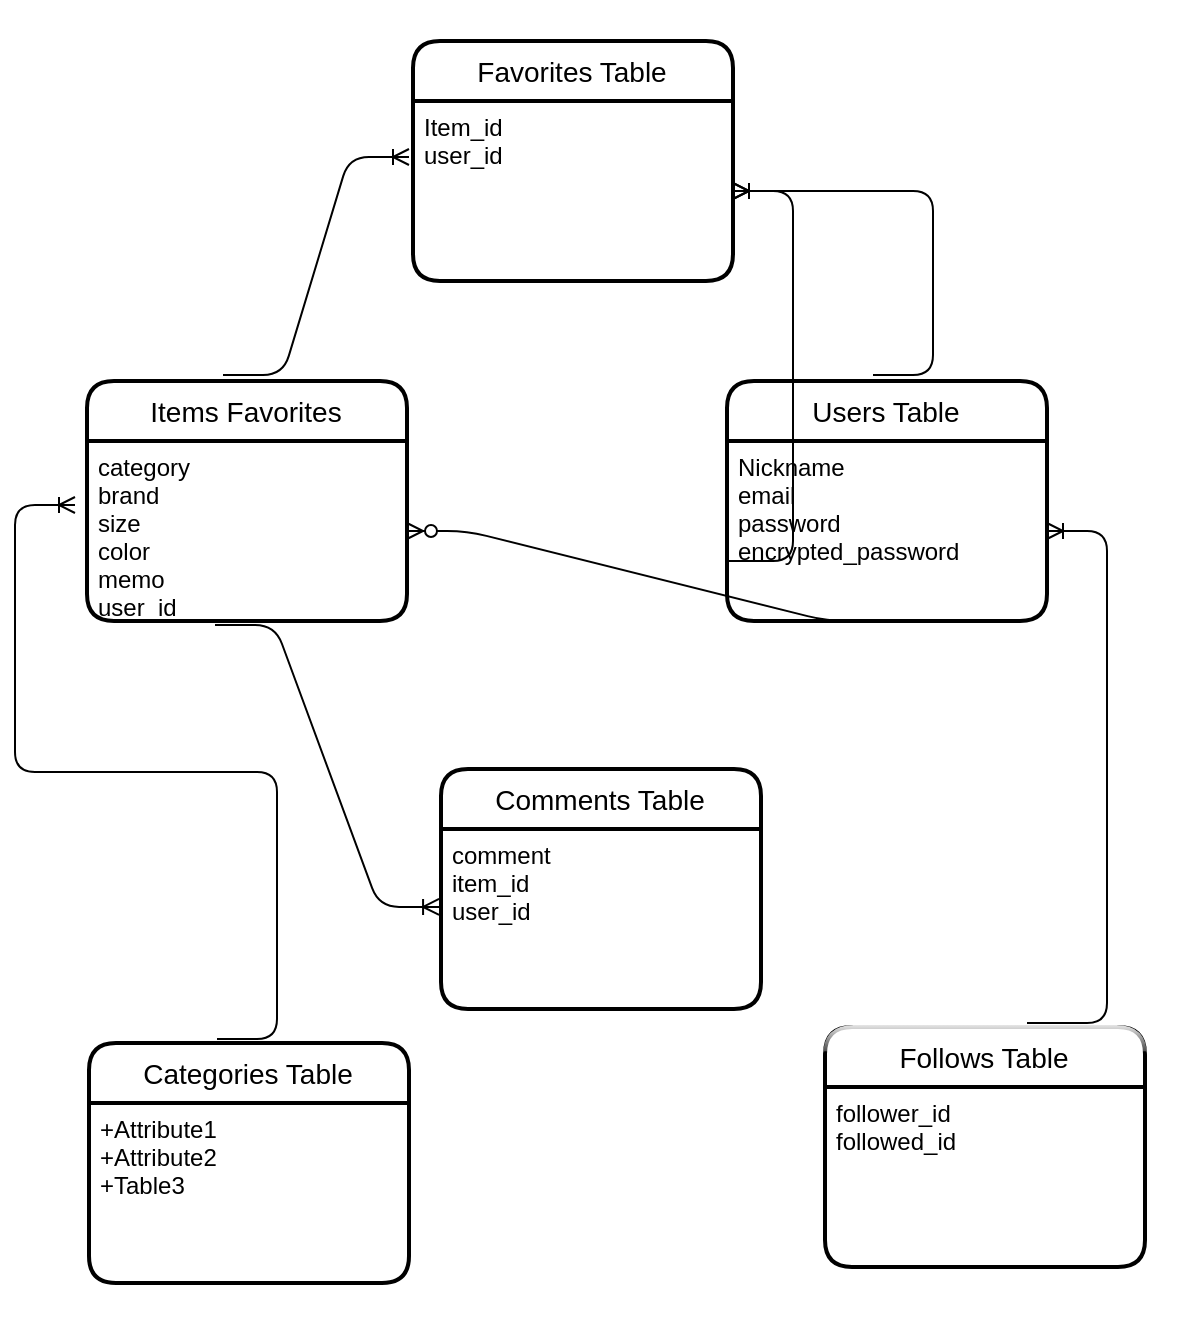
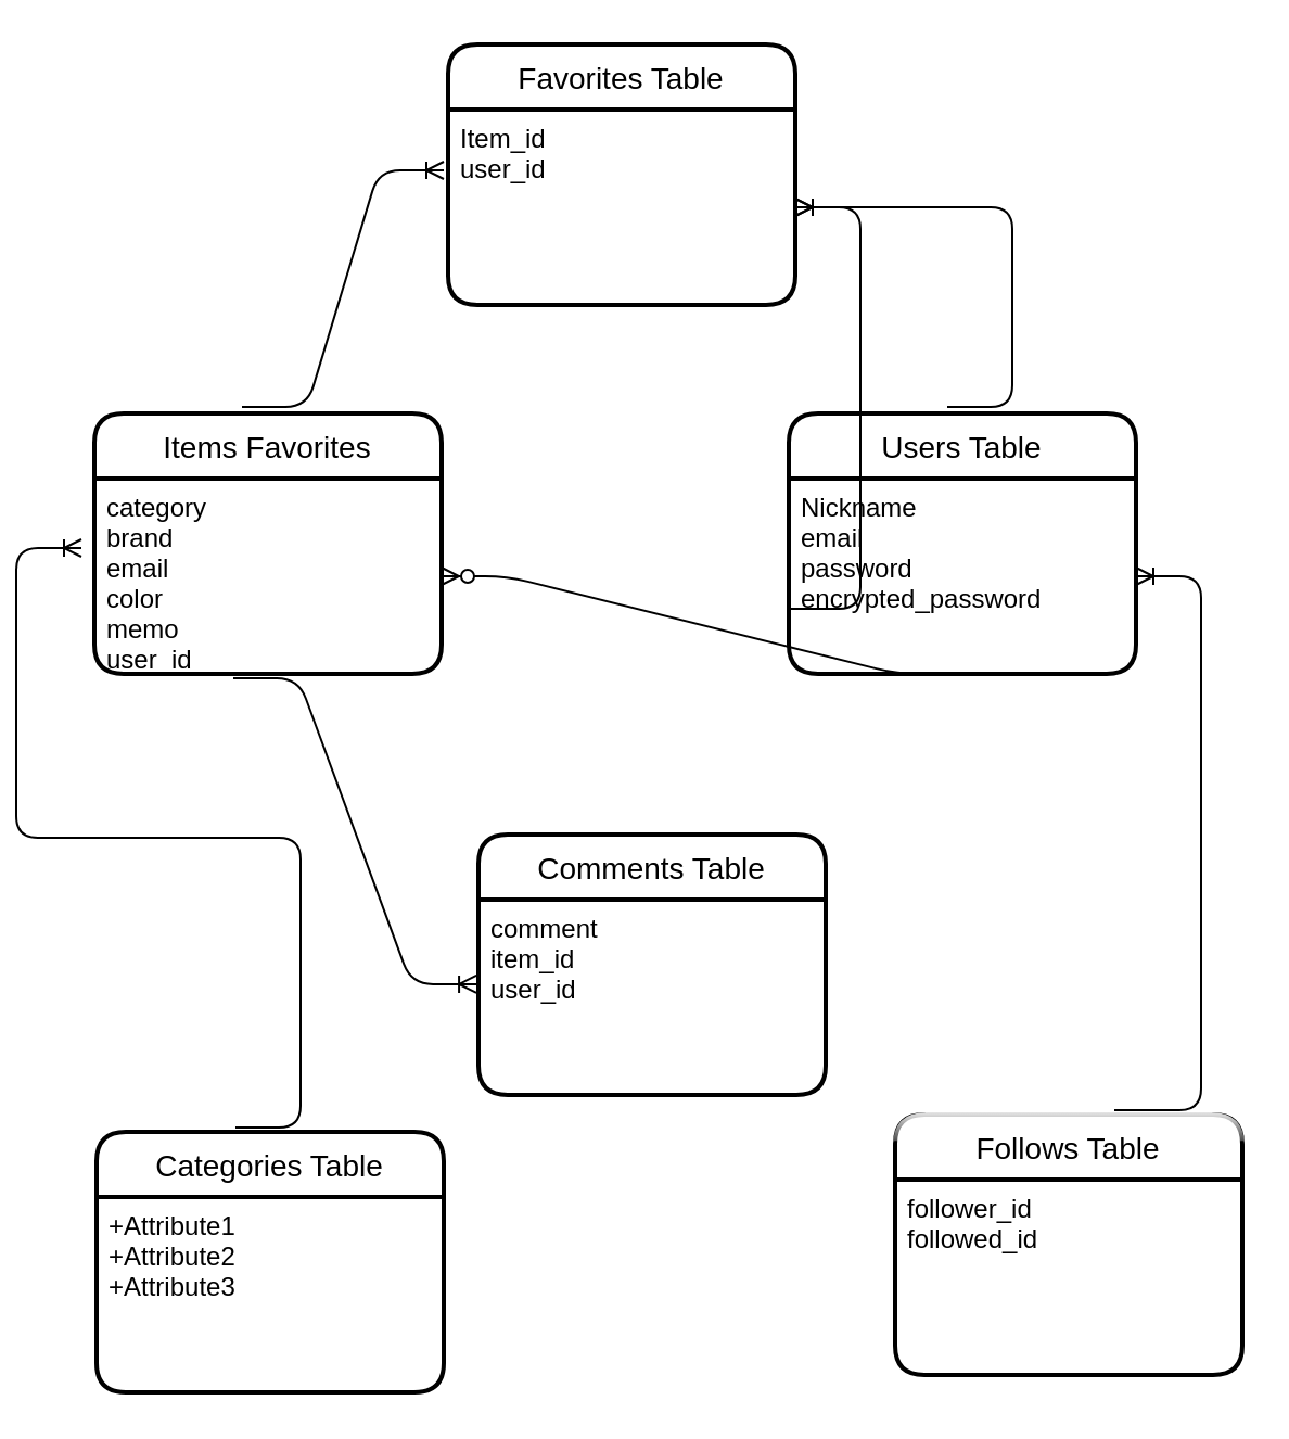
- <mxCell id="3" value="category&#10;brand&#10;size&#10;color&#10;memo&#10;user_id" style="align=left;strokeColor=none;fillColor=none;spacingLeft=4;fontSize=12;verticalAlign=top;resizable=0;rotatable=0;part=1;" vertex="1" parent="2"><mxGeometry y="30" width="160" height="90" as="geometry" /></mxCell>
+ <mxCell id="3" value="category&#10;brand&#10;email&#10;color&#10;memo&#10;user_id" style="align=left;strokeColor=none;fillColor=none;spacingLeft=4;fontSize=12;verticalAlign=top;resizable=0;rotatable=0;part=1;" vertex="1" parent="2"><mxGeometry y="30" width="160" height="90" as="geometry" /></mxCell>
- <mxCell id="12" value="+Attribute1&#10;+Attribute2&#10;+Table3" style="align=left;strokeColor=none;fillColor=none;spacingLeft=4;fontSize=12;verticalAlign=top;resizable=0;rotatable=0;part=1;rounded=1;" vertex="1" parent="11"><mxGeometry y="30" width="160" height="90" as="geometry" /></mxCell>
+ <mxCell id="12" value="+Attribute1&#10;+Attribute2&#10;+Attribute3" style="align=left;strokeColor=none;fillColor=none;spacingLeft=4;fontSize=12;verticalAlign=top;resizable=0;rotatable=0;part=1;rounded=1;" vertex="1" parent="11"><mxGeometry y="30" width="160" height="90" as="geometry" /></mxCell>
